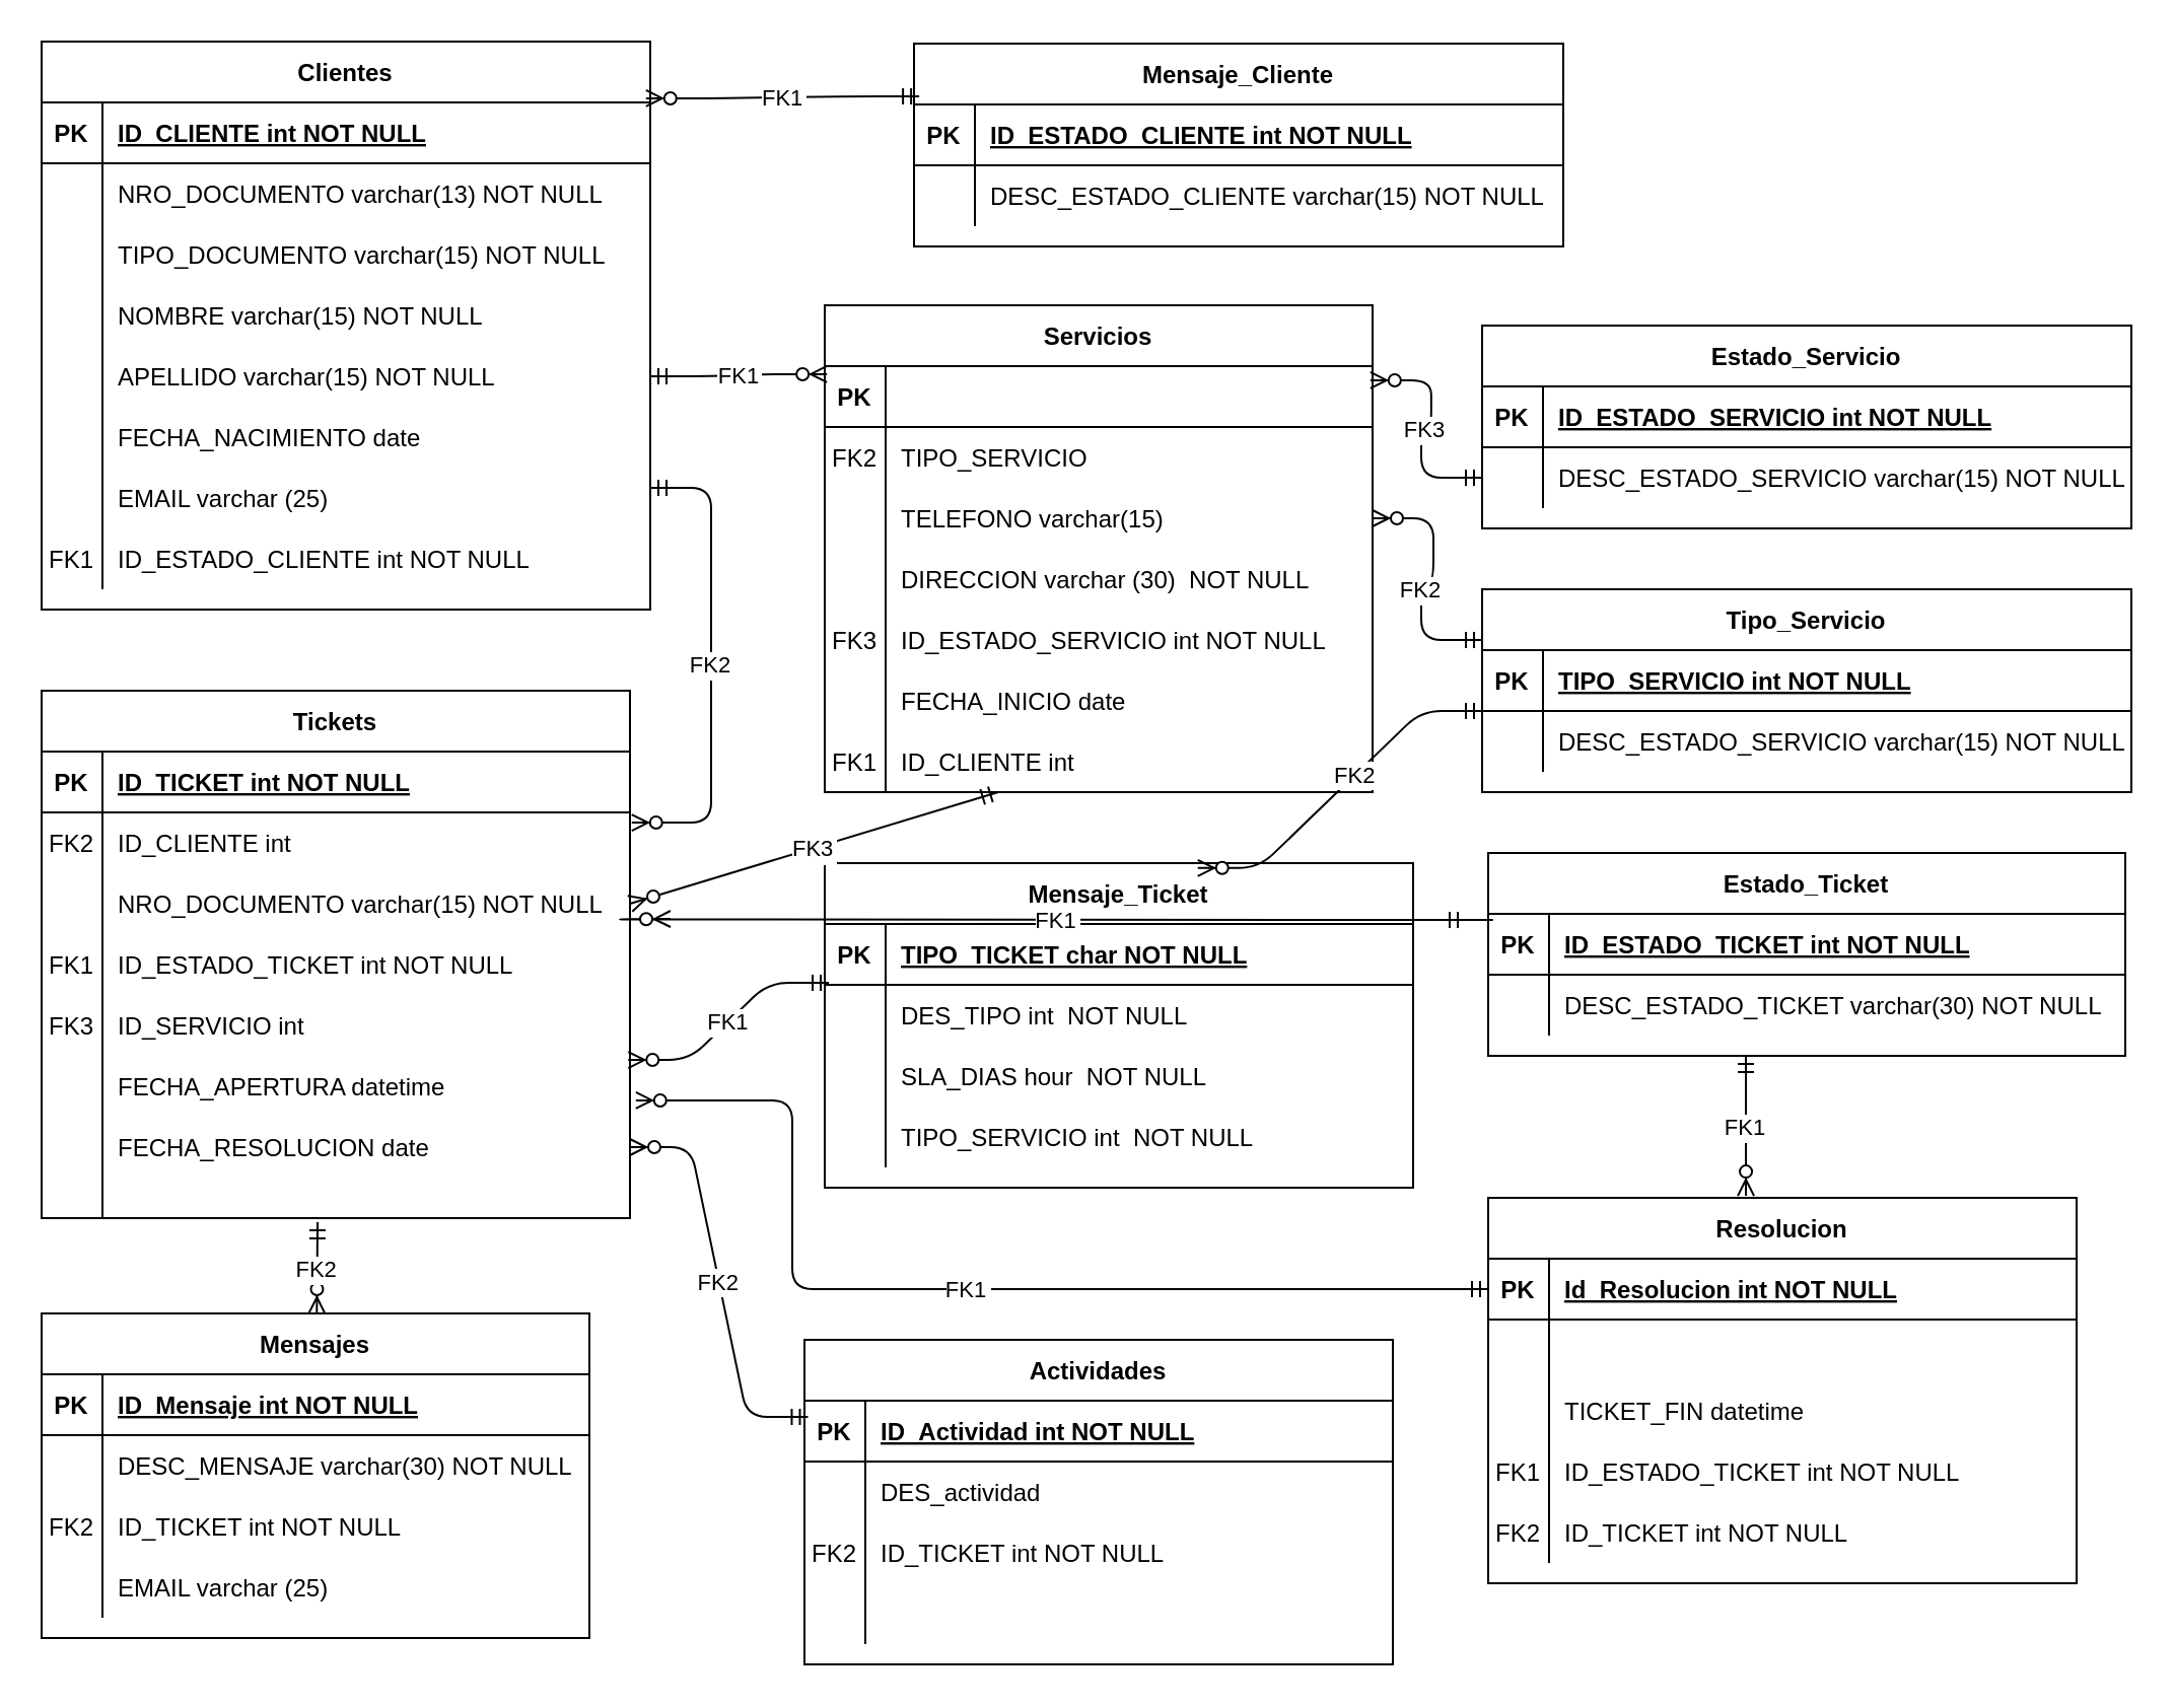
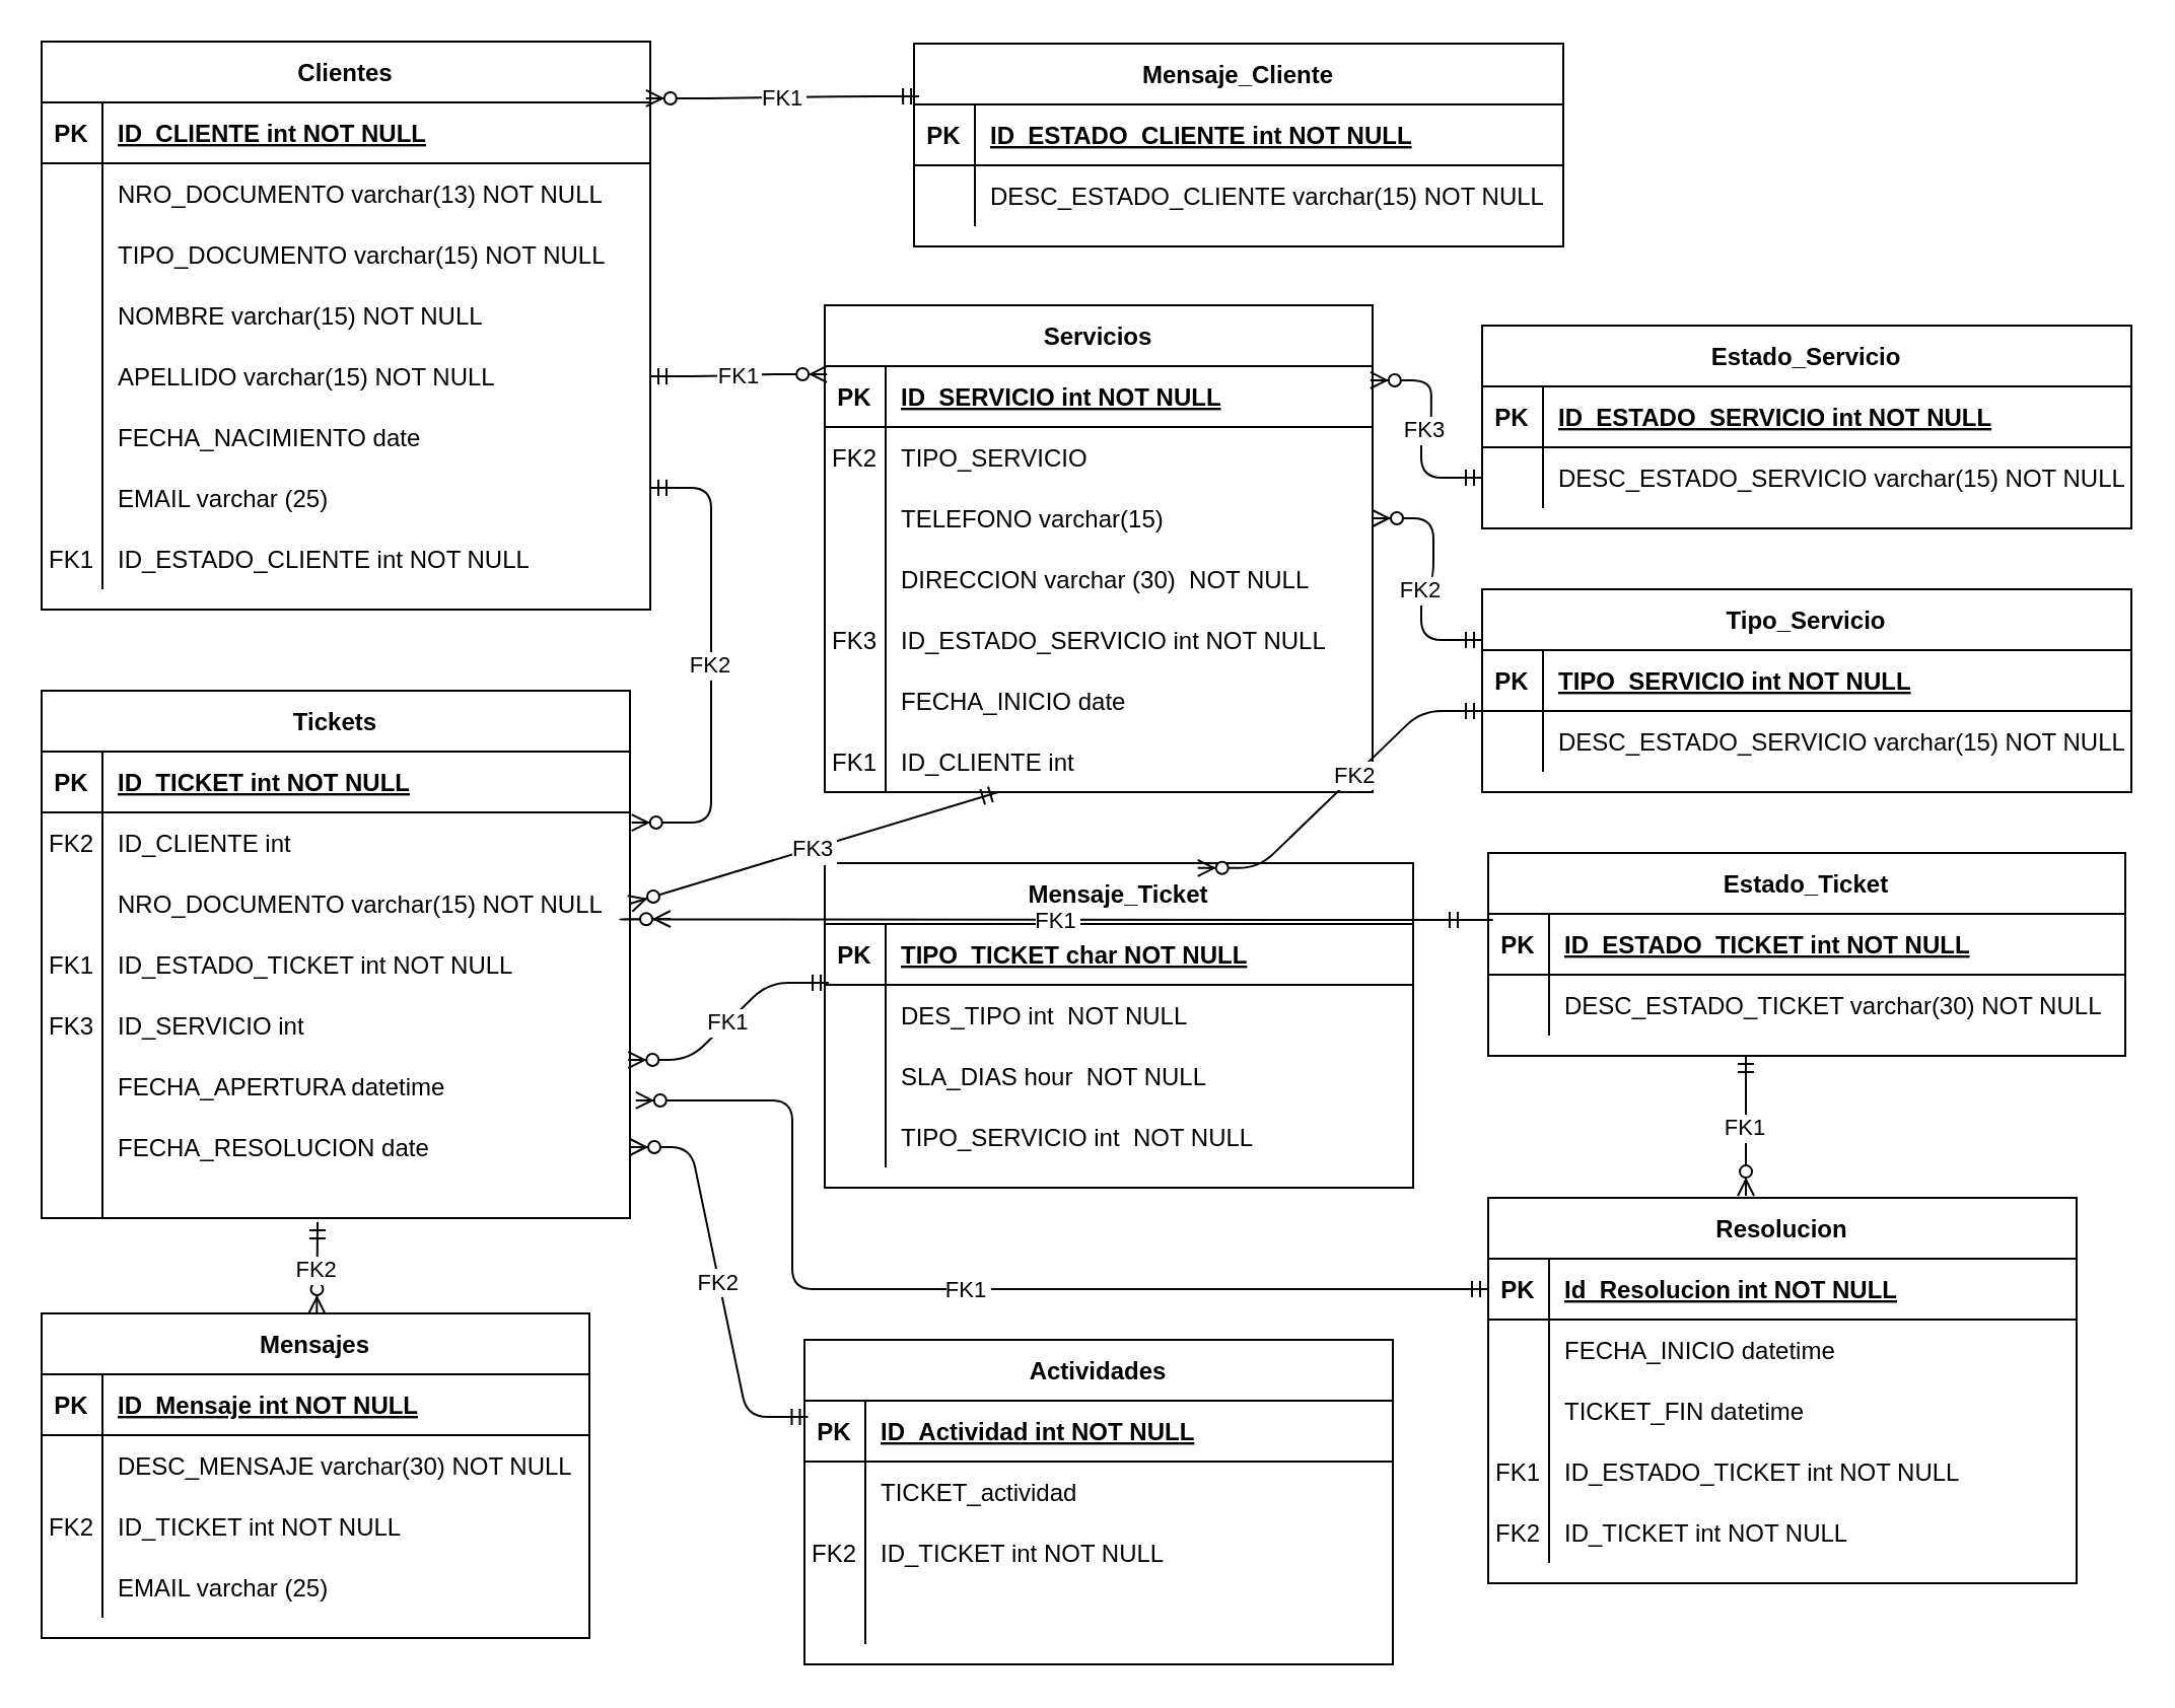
+ <mxCell id="30" value="ID_SERVICIO int NOT NULL " style="shape=partialRectangle;overflow=hidden;connectable=0;fillColor=none;top=0;left=0;bottom=0;right=0;align=left;spacingLeft=6;fontStyle=5;" parent="28" vertex="1"><mxGeometry x="30" width="240" height="30" as="geometry"><mxRectangle width="240" height="30" as="alternateBounds" /></mxGeometry></mxCell>
+ <mxCell id="157" value="FECHA_INICIO datetime" style="shape=partialRectangle;overflow=hidden;connectable=0;fillColor=none;top=0;left=0;bottom=0;right=0;align=left;spacingLeft=6;" parent="155" vertex="1"><mxGeometry x="30" width="260" height="30" as="geometry"><mxRectangle width="260" height="30" as="alternateBounds" /></mxGeometry></mxCell>
- <mxCell id="129" value="DES_actividad" style="shape=partialRectangle;overflow=hidden;connectable=0;fillColor=none;top=0;left=0;bottom=0;right=0;align=left;spacingLeft=6;" parent="127" vertex="1"><mxGeometry x="30" width="260" height="30" as="geometry"><mxRectangle width="260" height="30" as="alternateBounds" /></mxGeometry></mxCell>
+ <mxCell id="129" value="TICKET_actividad" style="shape=partialRectangle;overflow=hidden;connectable=0;fillColor=none;top=0;left=0;bottom=0;right=0;align=left;spacingLeft=6;" parent="127" vertex="1"><mxGeometry x="30" width="260" height="30" as="geometry"><mxRectangle width="260" height="30" as="alternateBounds" /></mxGeometry></mxCell>
